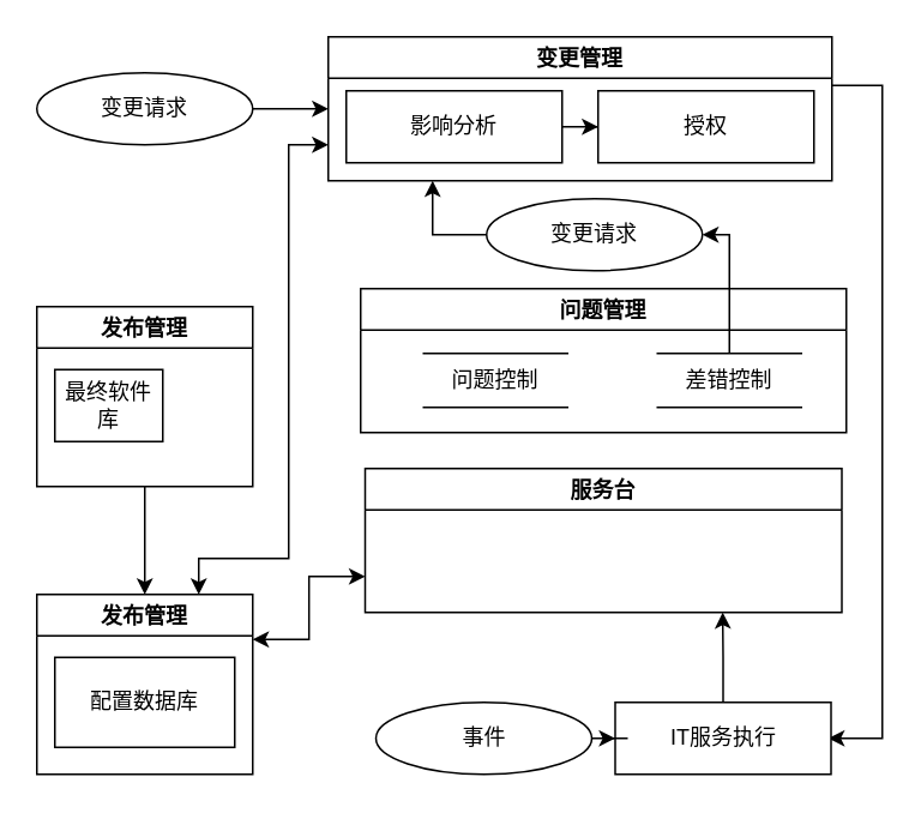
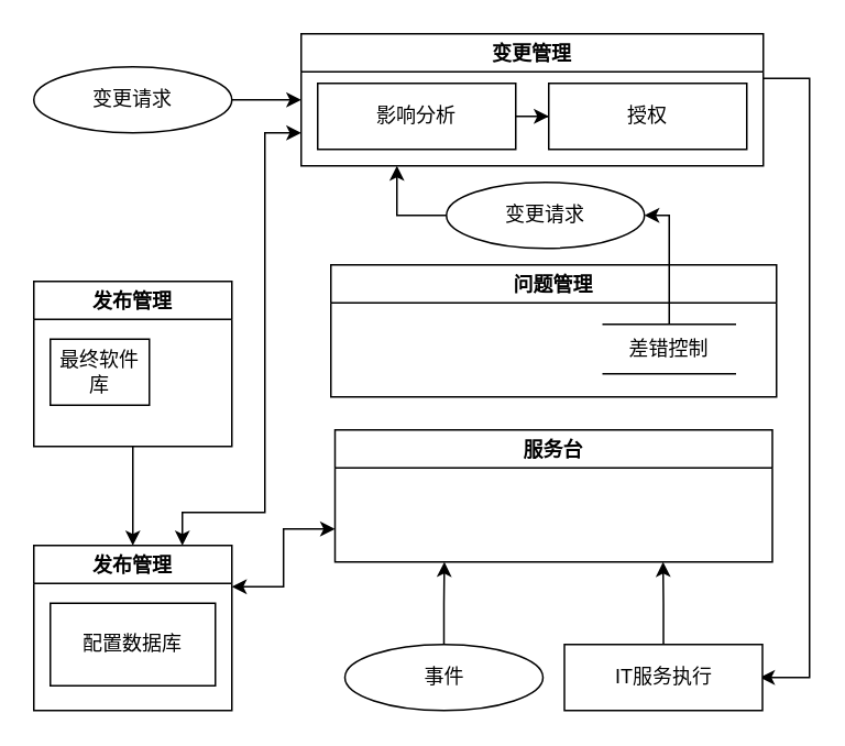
- <mxCell id="15" value="问题控制" style="shape=partialRectangle;whiteSpace=wrap;html=1;left=0;right=0;fillColor=none;" vertex="1" parent="14"><mxGeometry x="35" y="36" width="80" height="30" as="geometry" /></mxCell>
- <mxCell id="20" style="edgeStyle=orthogonalEdgeStyle;rounded=0;orthogonalLoop=1;jettySize=auto;html=1;" edge="1" parent="1" source="21" target="11"><mxGeometry relative="1" as="geometry" /></mxCell>
+ <mxCell id="20" style="edgeStyle=orthogonalEdgeStyle;rounded=0;orthogonalLoop=1;jettySize=auto;html=1;entryX=0.25;entryY=1;entryDx=0;entryDy=0;" edge="1" parent="1" source="21" target="13"><mxGeometry relative="1" as="geometry" /></mxCell>
